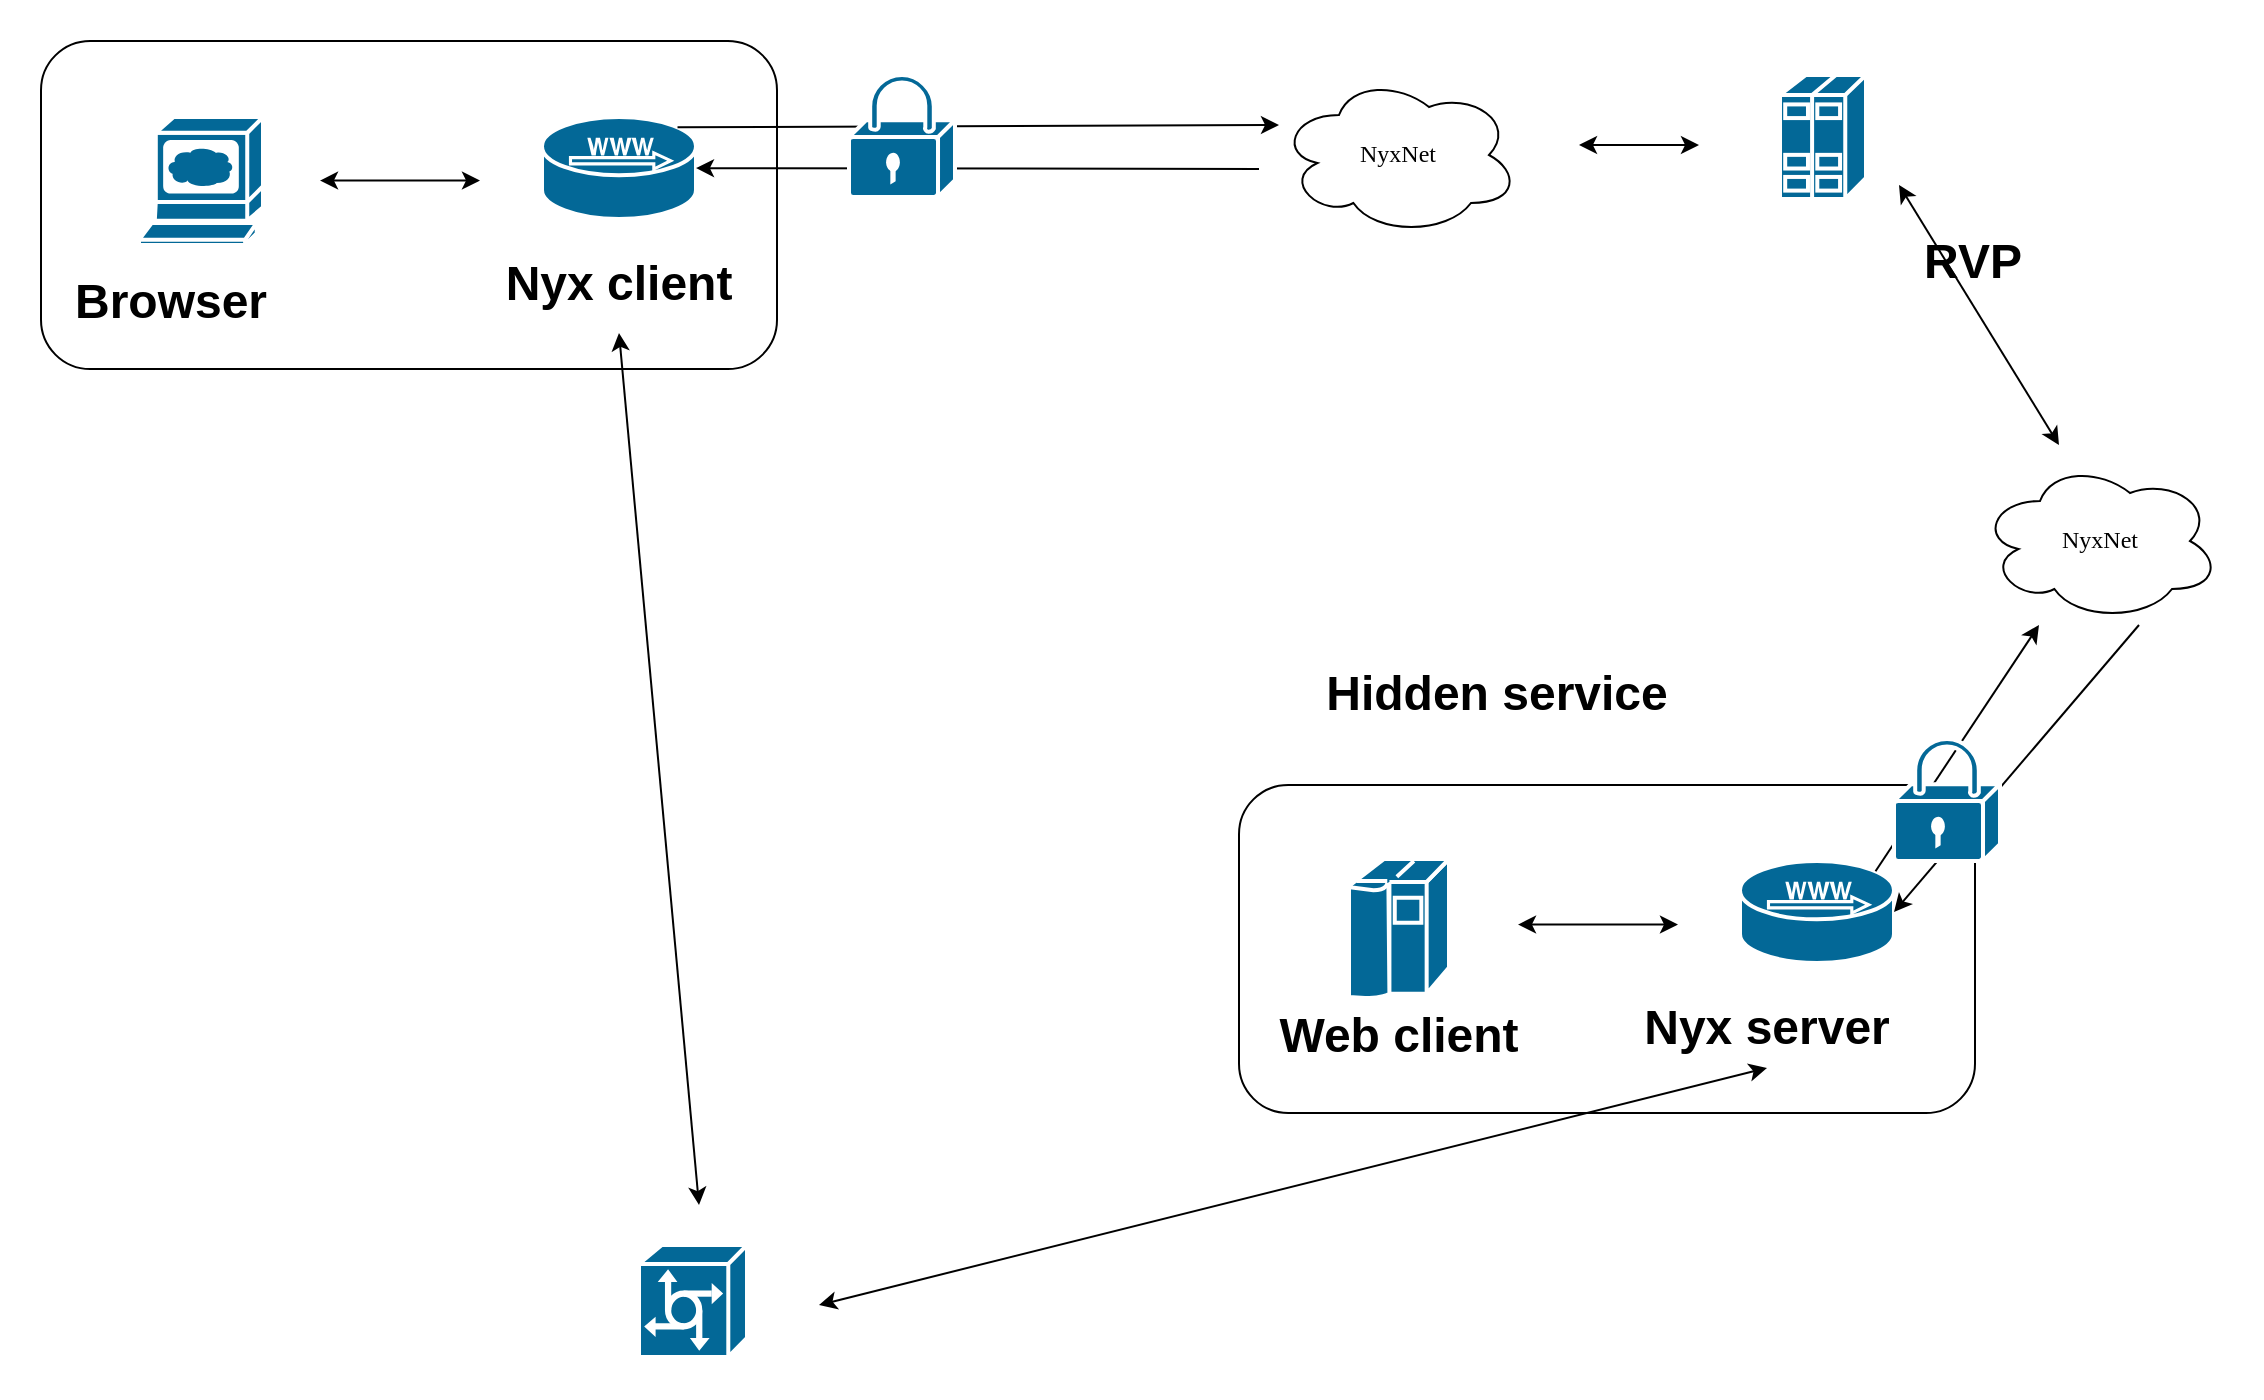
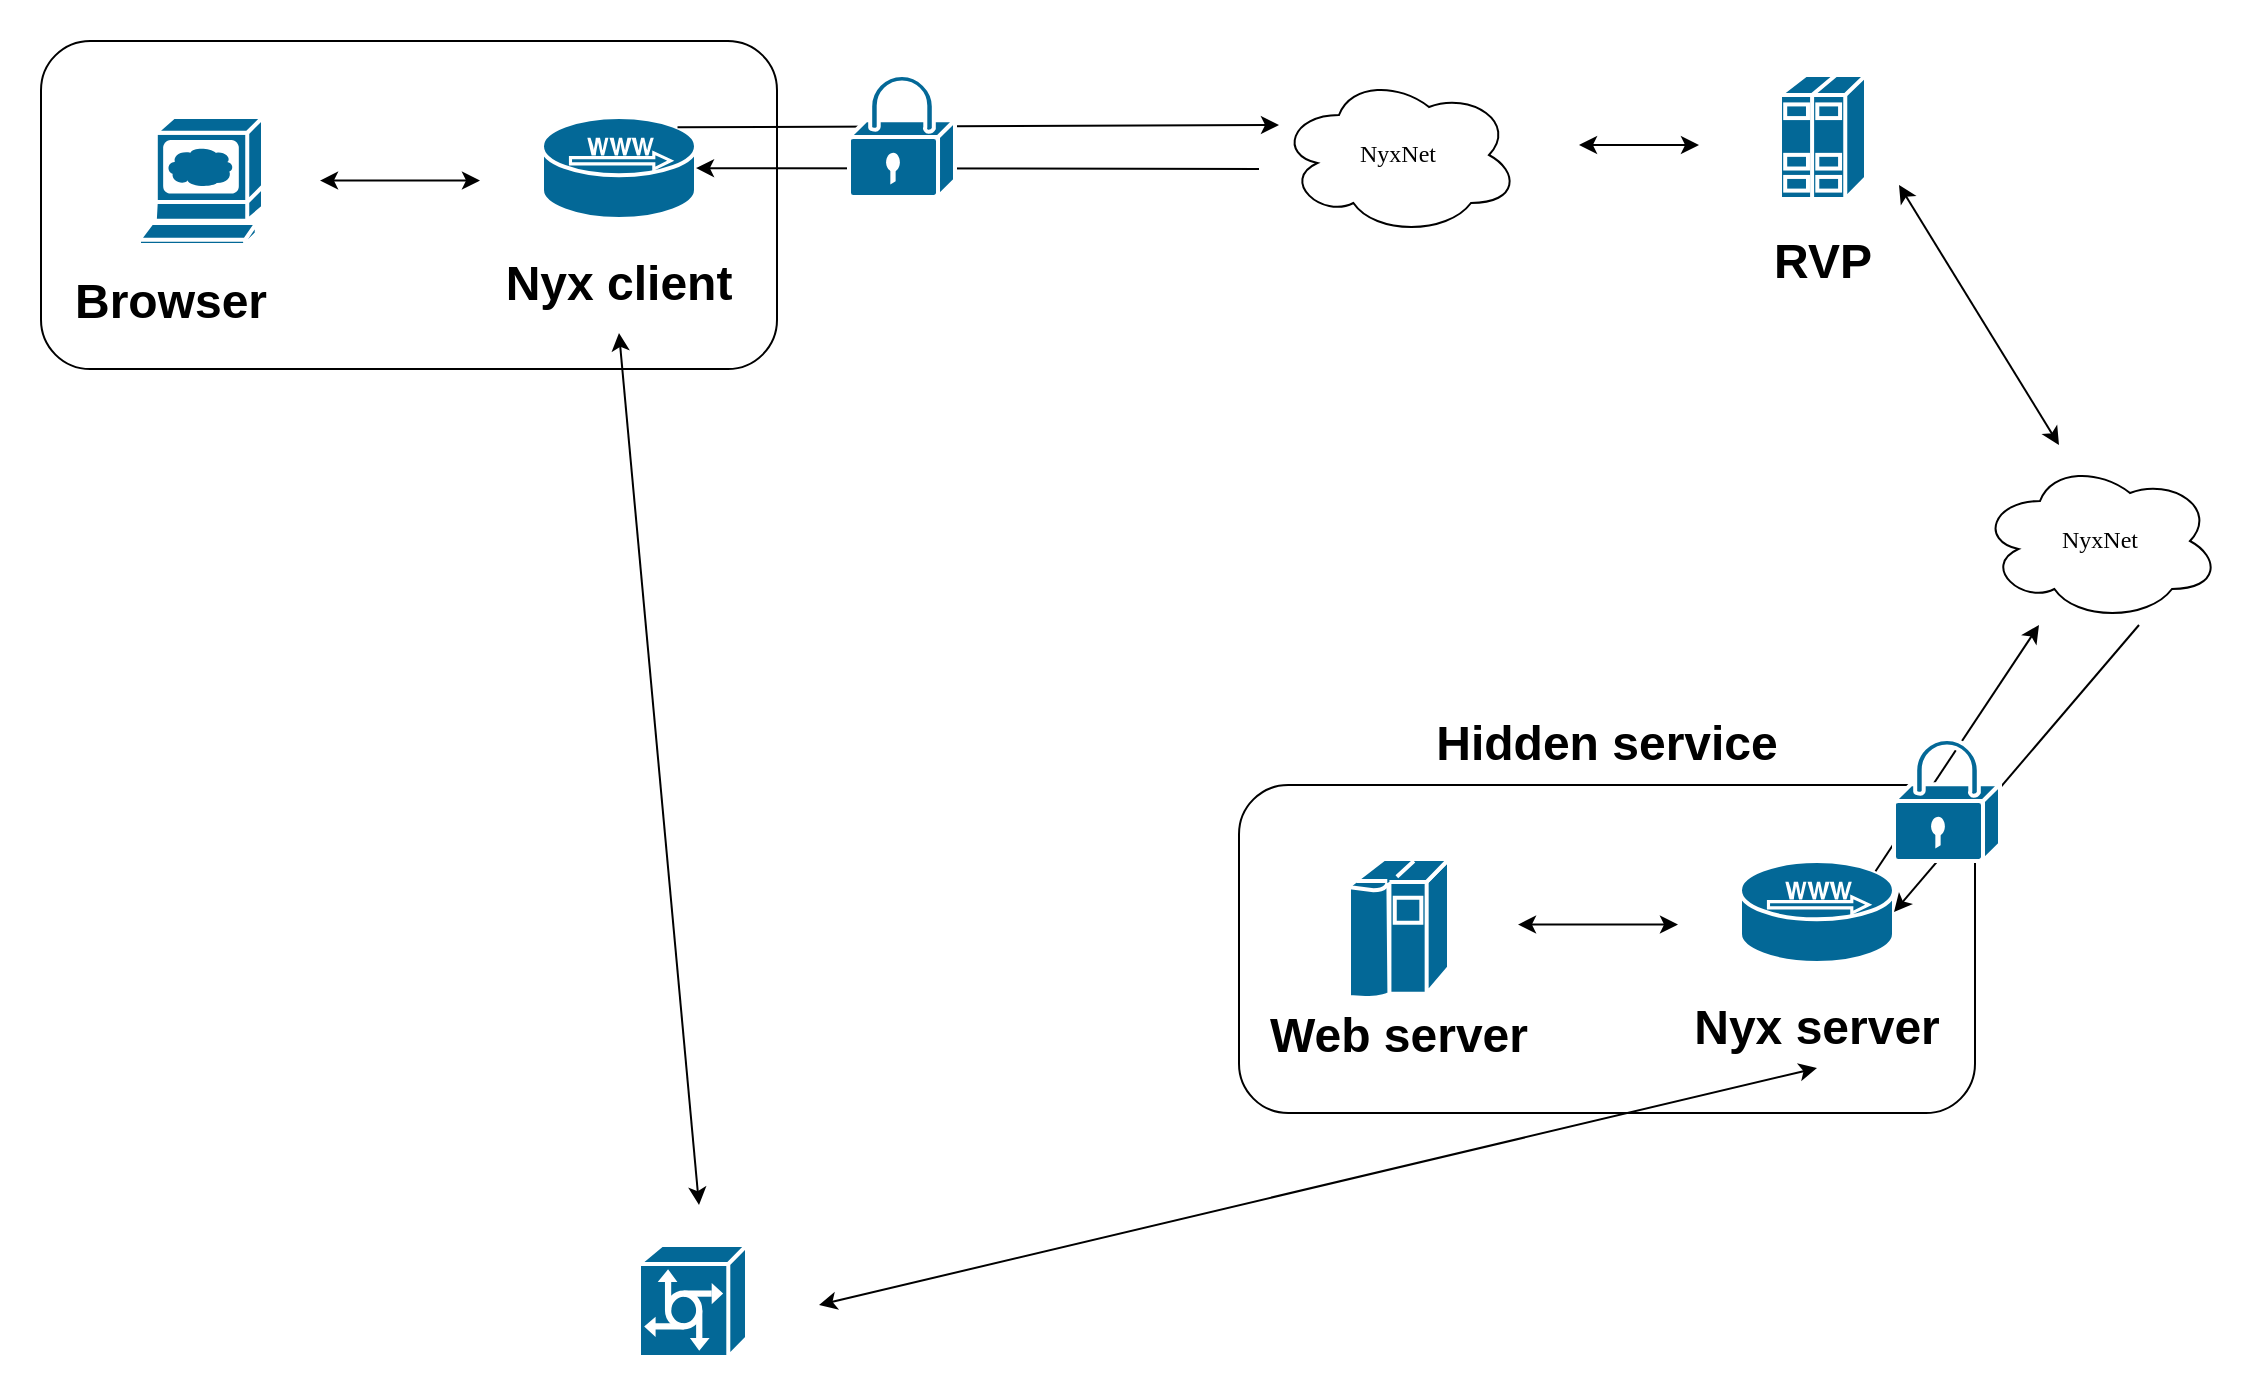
- <mxCell id="15" value="RVP" style="text;strokeColor=none;fillColor=none;html=1;fontSize=24;fontStyle=1;verticalAlign=middle;align=center;" vertex="1" parent="1"><mxGeometry x="936" y="111" width="100" height="40" as="geometry" /></mxCell>
+ <mxCell id="15" value="RVP" style="text;strokeColor=none;fillColor=none;html=1;fontSize=24;fontStyle=1;verticalAlign=middle;align=center;" vertex="1" parent="1"><mxGeometry x="861" y="111" width="100" height="40" as="geometry" /></mxCell>
- <mxCell id="24" value="Hidden service" style="text;strokeColor=none;fillColor=none;html=1;fontSize=24;fontStyle=1;verticalAlign=middle;align=center;" vertex="1" parent="1"><mxGeometry x="642.5" y="327" width="211" height="40" as="geometry" /></mxCell>
+ <mxCell id="24" value="Hidden service" style="text;strokeColor=none;fillColor=none;html=1;fontSize=24;fontStyle=1;verticalAlign=middle;align=center;" vertex="1" parent="1"><mxGeometry x="697.5" y="352" width="211" height="40" as="geometry" /></mxCell>
- <mxCell id="22" value="Nyx server" style="text;strokeColor=none;fillColor=none;html=1;fontSize=24;fontStyle=1;verticalAlign=middle;align=center;" vertex="1" parent="1"><mxGeometry x="833" y="493.5" width="100" height="40" as="geometry" /></mxCell>
+ <mxCell id="22" value="Nyx server" style="text;strokeColor=none;fillColor=none;html=1;fontSize=24;fontStyle=1;verticalAlign=middle;align=center;" vertex="1" parent="1"><mxGeometry x="858" y="493.5" width="100" height="40" as="geometry" /></mxCell>
- <mxCell id="20" value="Web client" style="text;strokeColor=none;fillColor=none;html=1;fontSize=24;fontStyle=1;verticalAlign=middle;align=center;" vertex="1" parent="1"><mxGeometry x="639.5" y="498" width="119" height="40" as="geometry" /></mxCell>
+ <mxCell id="20" value="Web server" style="text;strokeColor=none;fillColor=none;html=1;fontSize=24;fontStyle=1;verticalAlign=middle;align=center;" vertex="1" parent="1"><mxGeometry x="639.5" y="498" width="119" height="40" as="geometry" /></mxCell>
